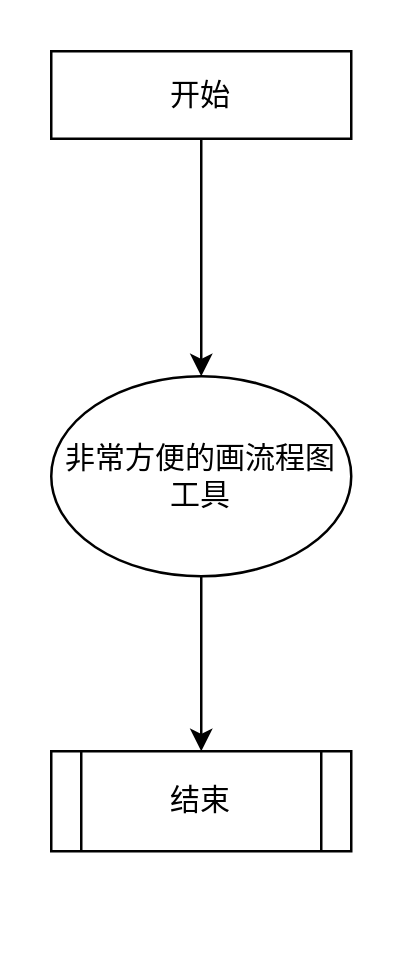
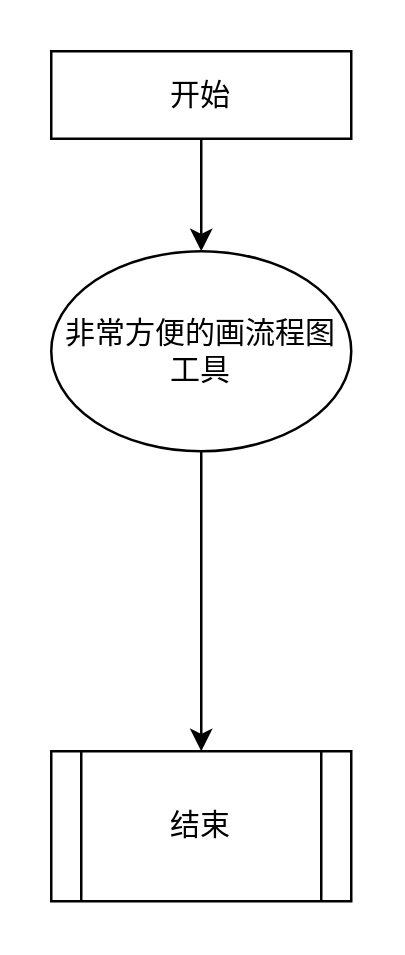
- <mxCell id="5" value="非常方便的画流程图工具" style="ellipse;whiteSpace=wrap;html=1;" vertex="1" parent="1"><mxGeometry x="20" y="150" width="120" height="80" as="geometry" /></mxCell>
+ <mxCell id="5" value="非常方便的画流程图工具" style="ellipse;whiteSpace=wrap;html=1;" vertex="1" parent="1"><mxGeometry x="20" y="100" width="120" height="80" as="geometry" /></mxCell>
- <mxCell id="6" value="结束" style="shape=process;whiteSpace=wrap;html=1;backgroundOutline=1;" vertex="1" parent="1"><mxGeometry x="20" y="300" width="120" height="40" as="geometry" /></mxCell>
+ <mxCell id="6" value="结束" style="shape=process;whiteSpace=wrap;html=1;backgroundOutline=1;" vertex="1" parent="1"><mxGeometry x="20" y="300" width="120" height="60" as="geometry" /></mxCell>
